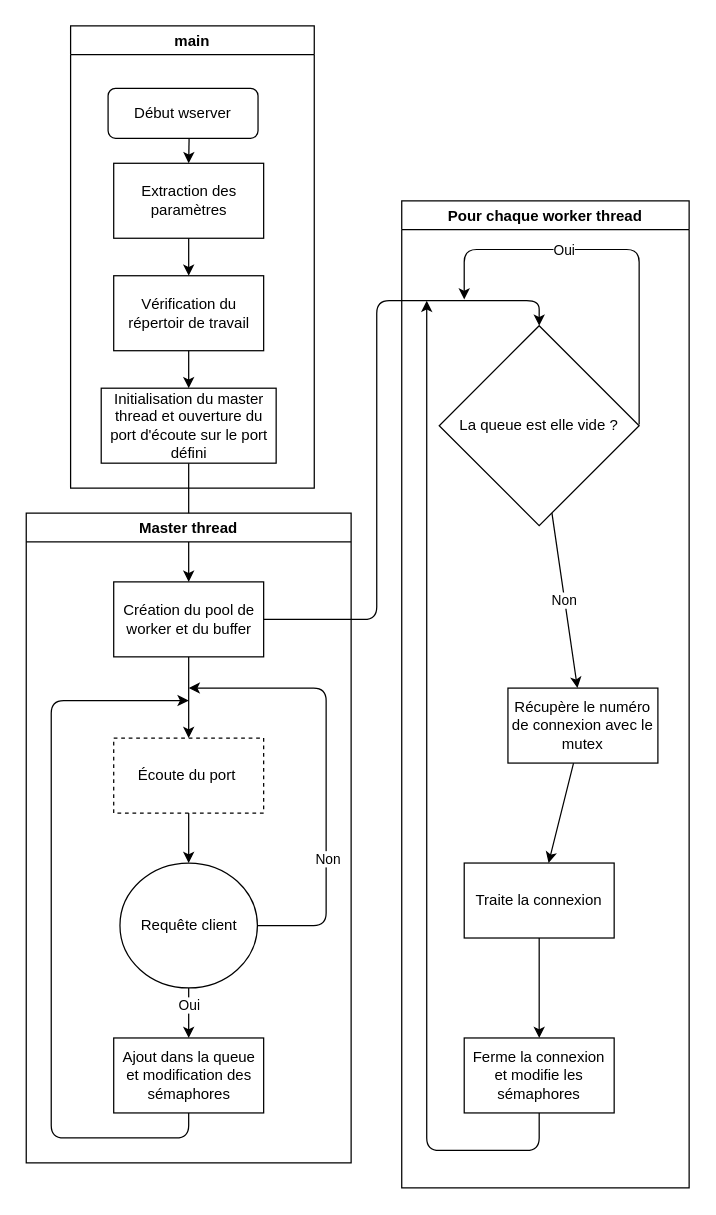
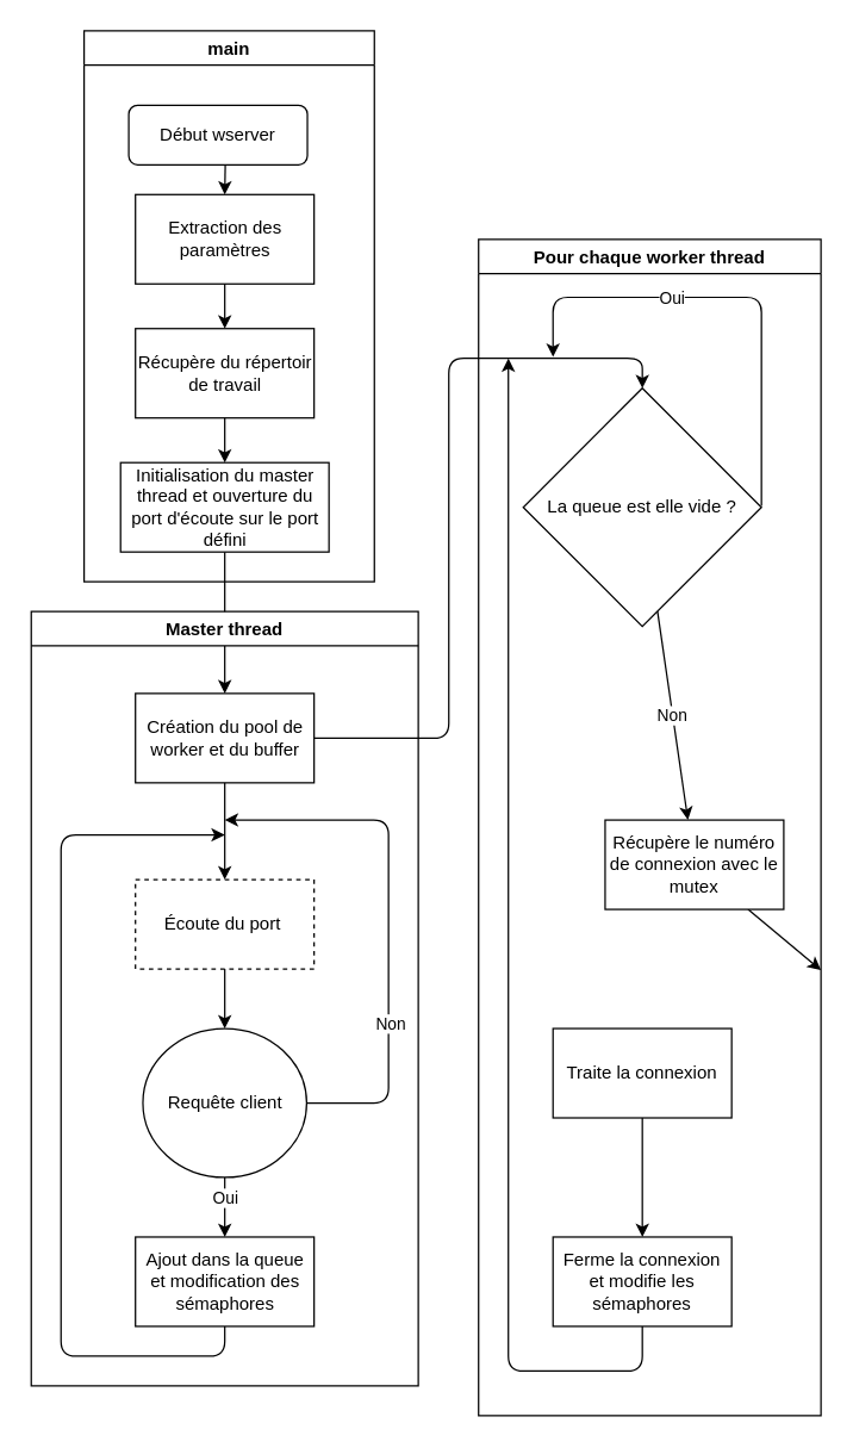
- <mxCell id="29" value="Vérification du répertoir de travail" style="rounded=0;whiteSpace=wrap;html=1;" vertex="1" parent="26"><mxGeometry x="34.5" y="200" width="120" height="60" as="geometry" /></mxCell>
+ <mxCell id="29" value="Récupère du répertoir de travail" style="rounded=0;whiteSpace=wrap;html=1;" vertex="1" parent="26"><mxGeometry x="34.5" y="200" width="120" height="60" as="geometry" /></mxCell>
- <mxCell id="20" value="" style="edgeStyle=none;html=1;endArrow=classic;endFill=1;" edge="1" parent="1" source="21" target="23"><mxGeometry relative="1" as="geometry" /></mxCell>
+ <mxCell id="20" value="" style="edgeStyle=none;html=1;endArrow=classic;endFill=1;" edge="1" parent="1" source="21" target="33"><mxGeometry relative="1" as="geometry" /></mxCell>
